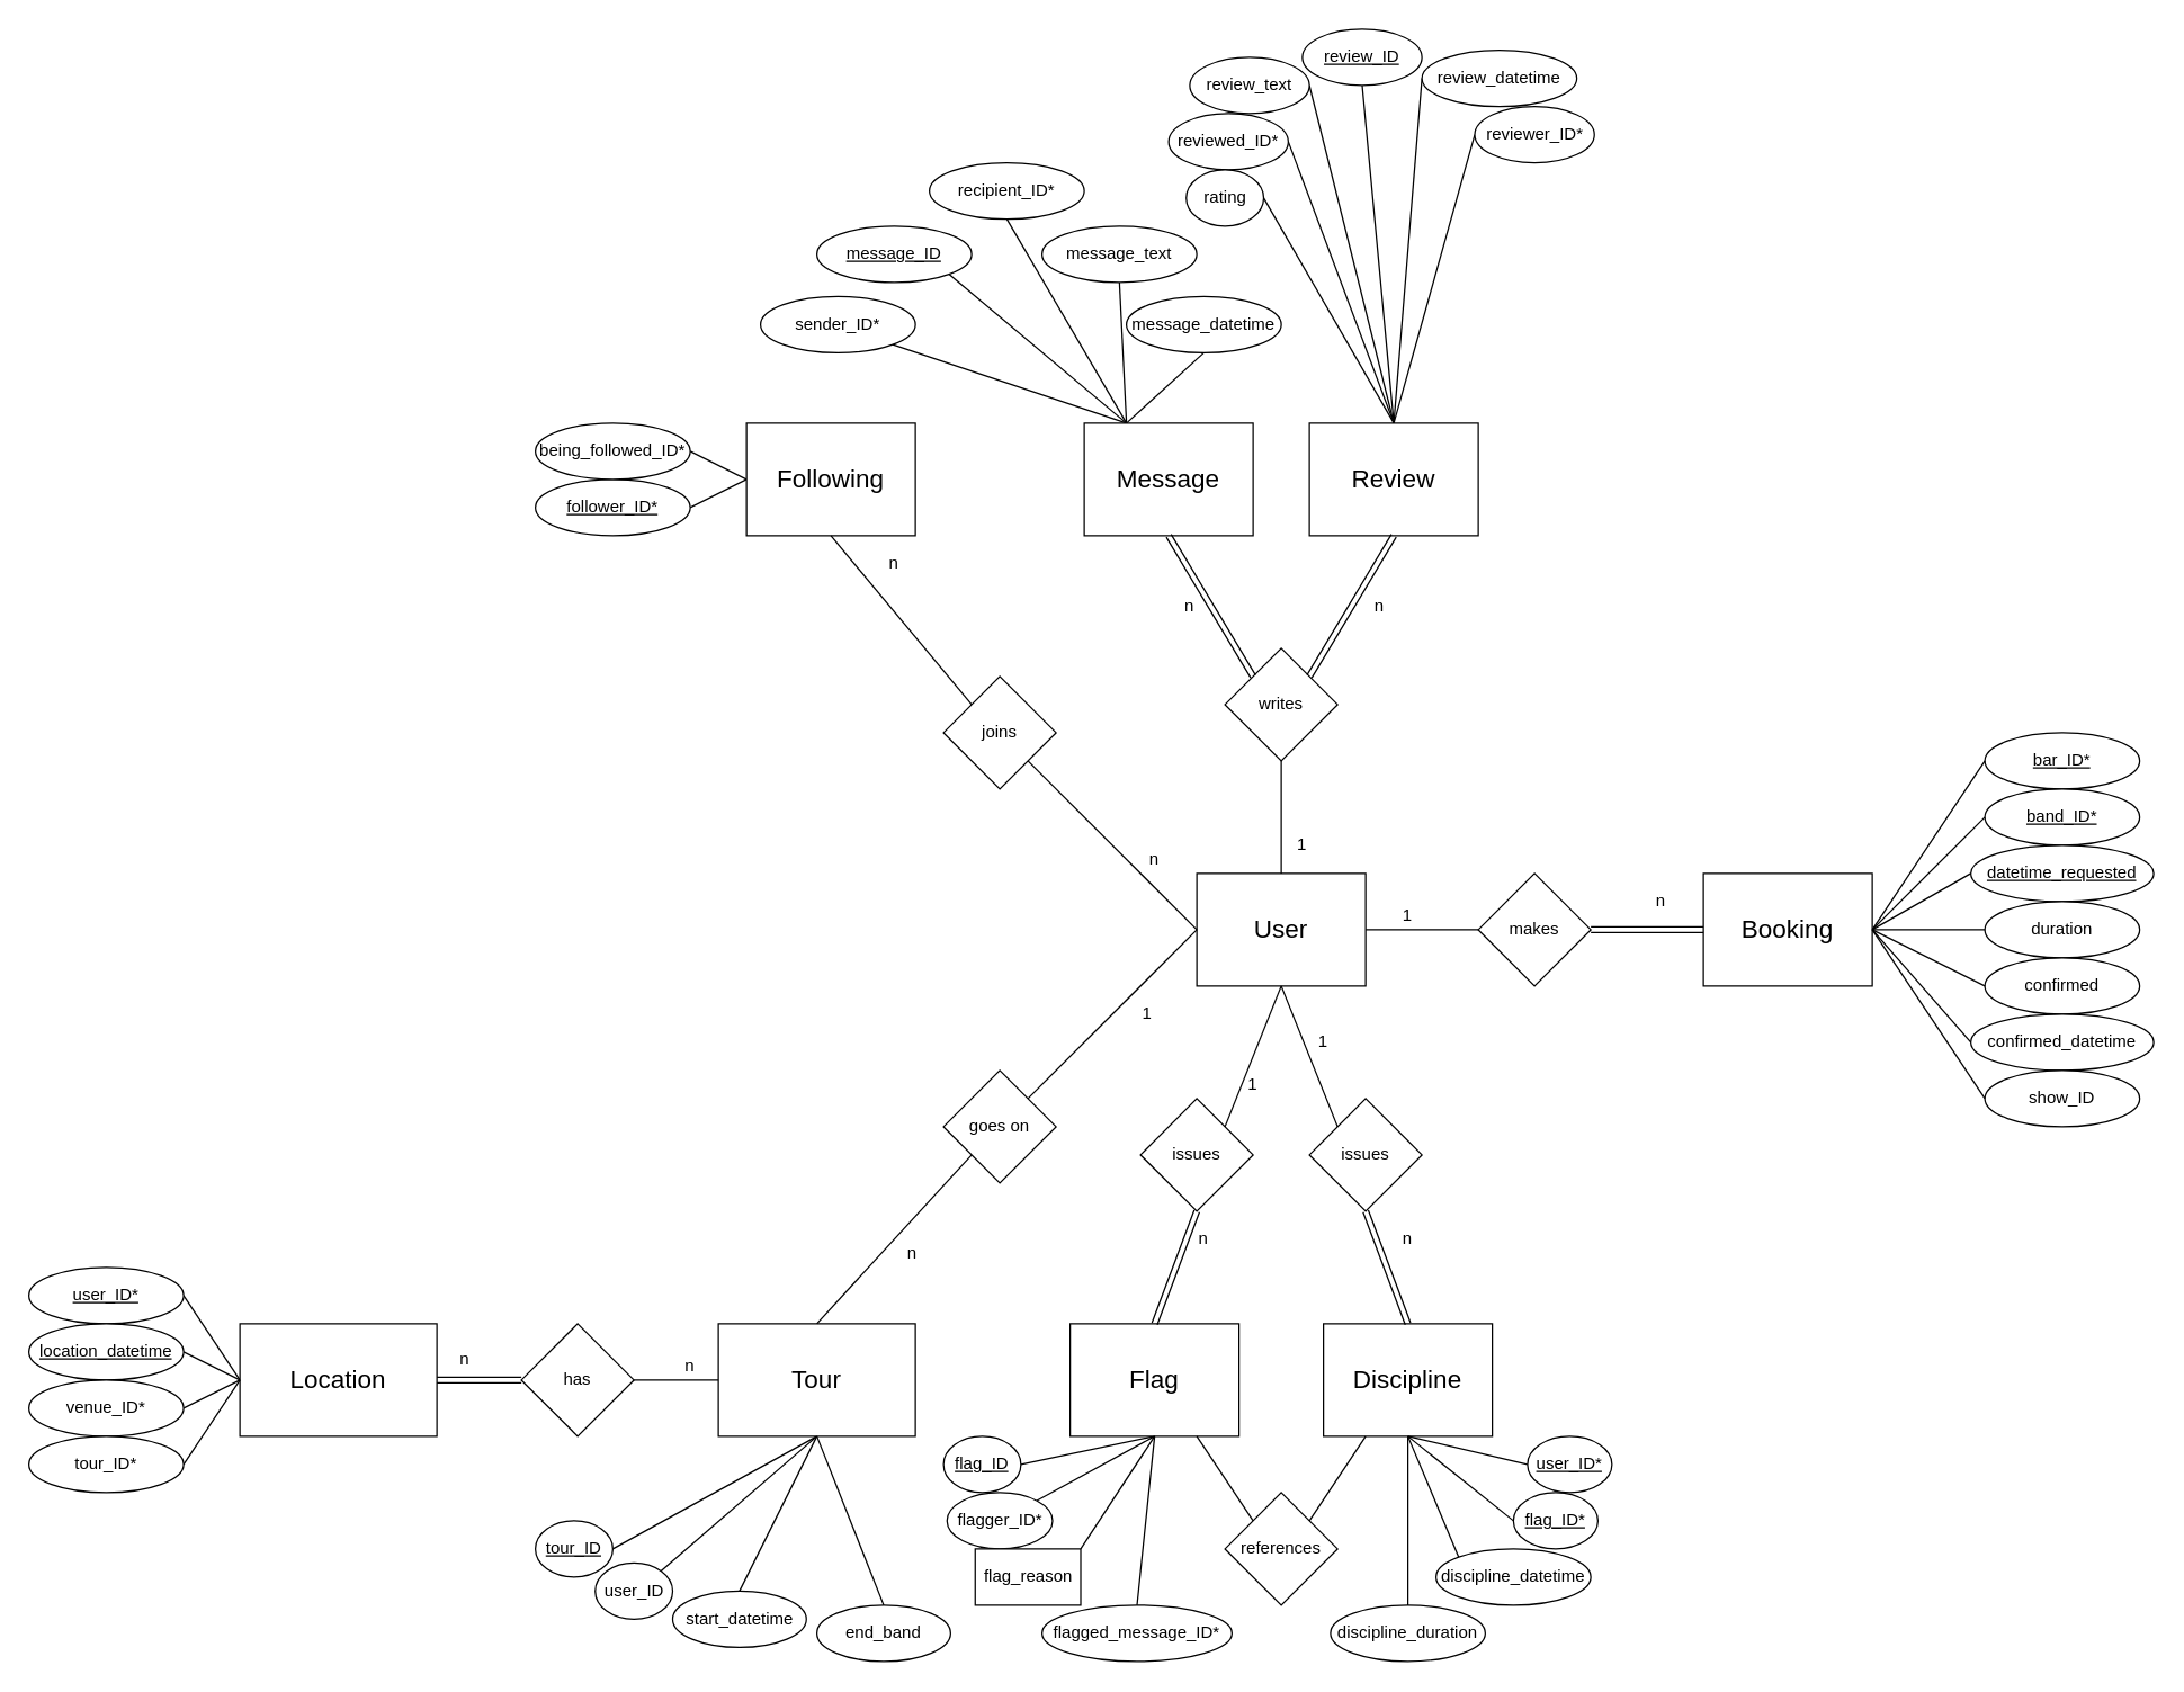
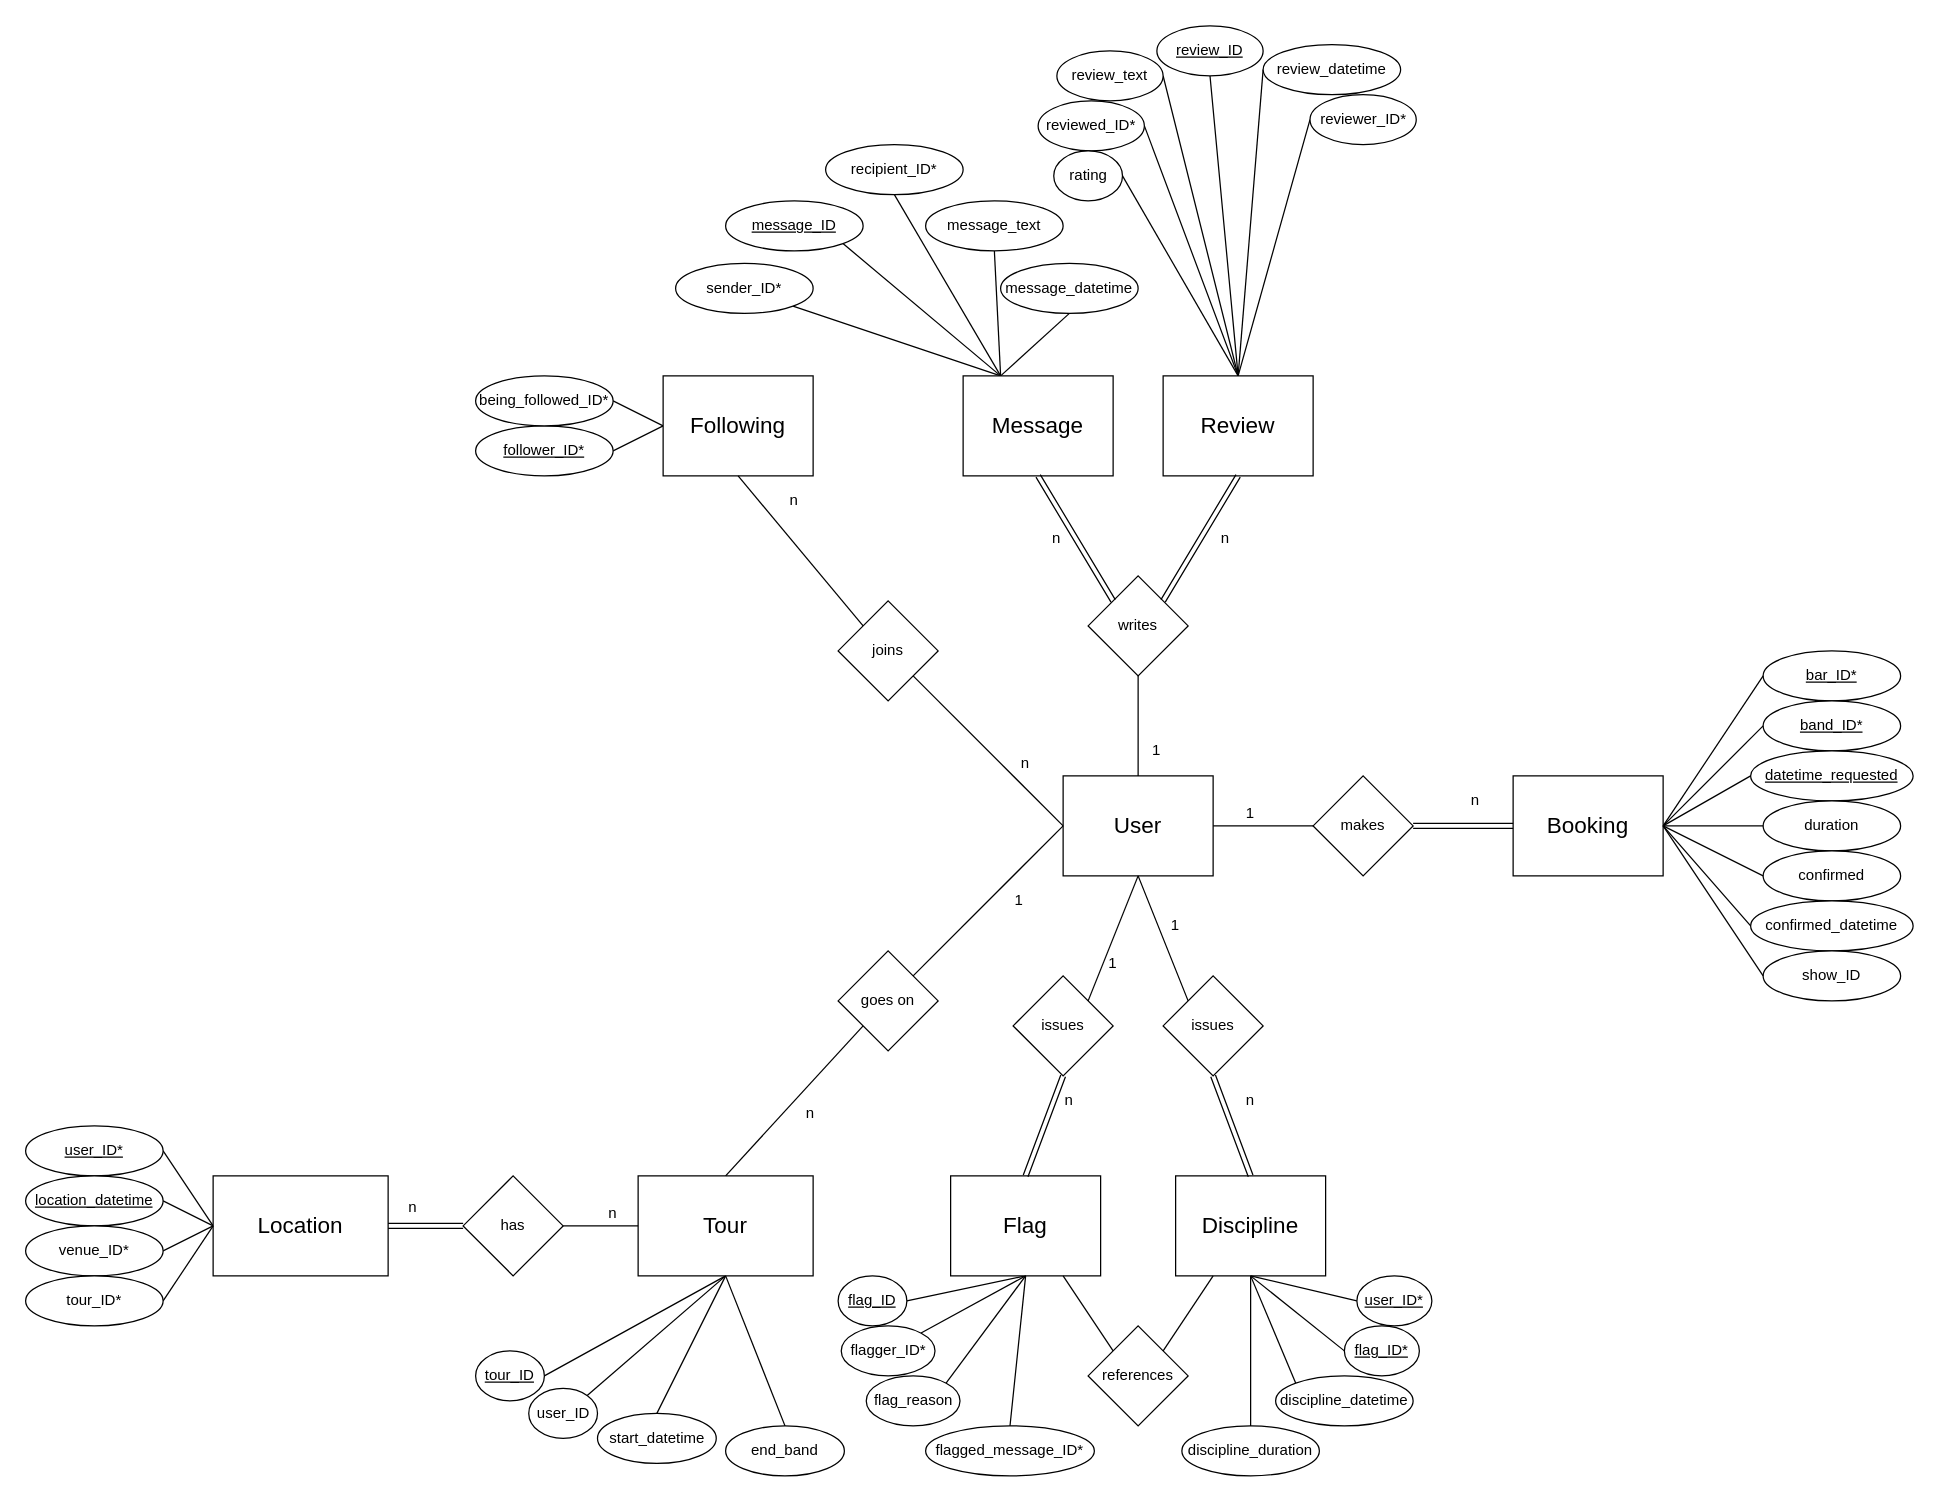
- <mxCell id="99" value="flag_reason" style="whiteSpace=wrap;html=1;rounded=0;" parent="1" vertex="1"><mxGeometry x="692.5" y="1100" width="75" height="40" as="geometry" /></mxCell>
+ <mxCell id="99" value="flag_reason" style="ellipse;whiteSpace=wrap;html=1;" parent="1" vertex="1"><mxGeometry x="692.5" y="1100" width="75" height="40" as="geometry" /></mxCell>
